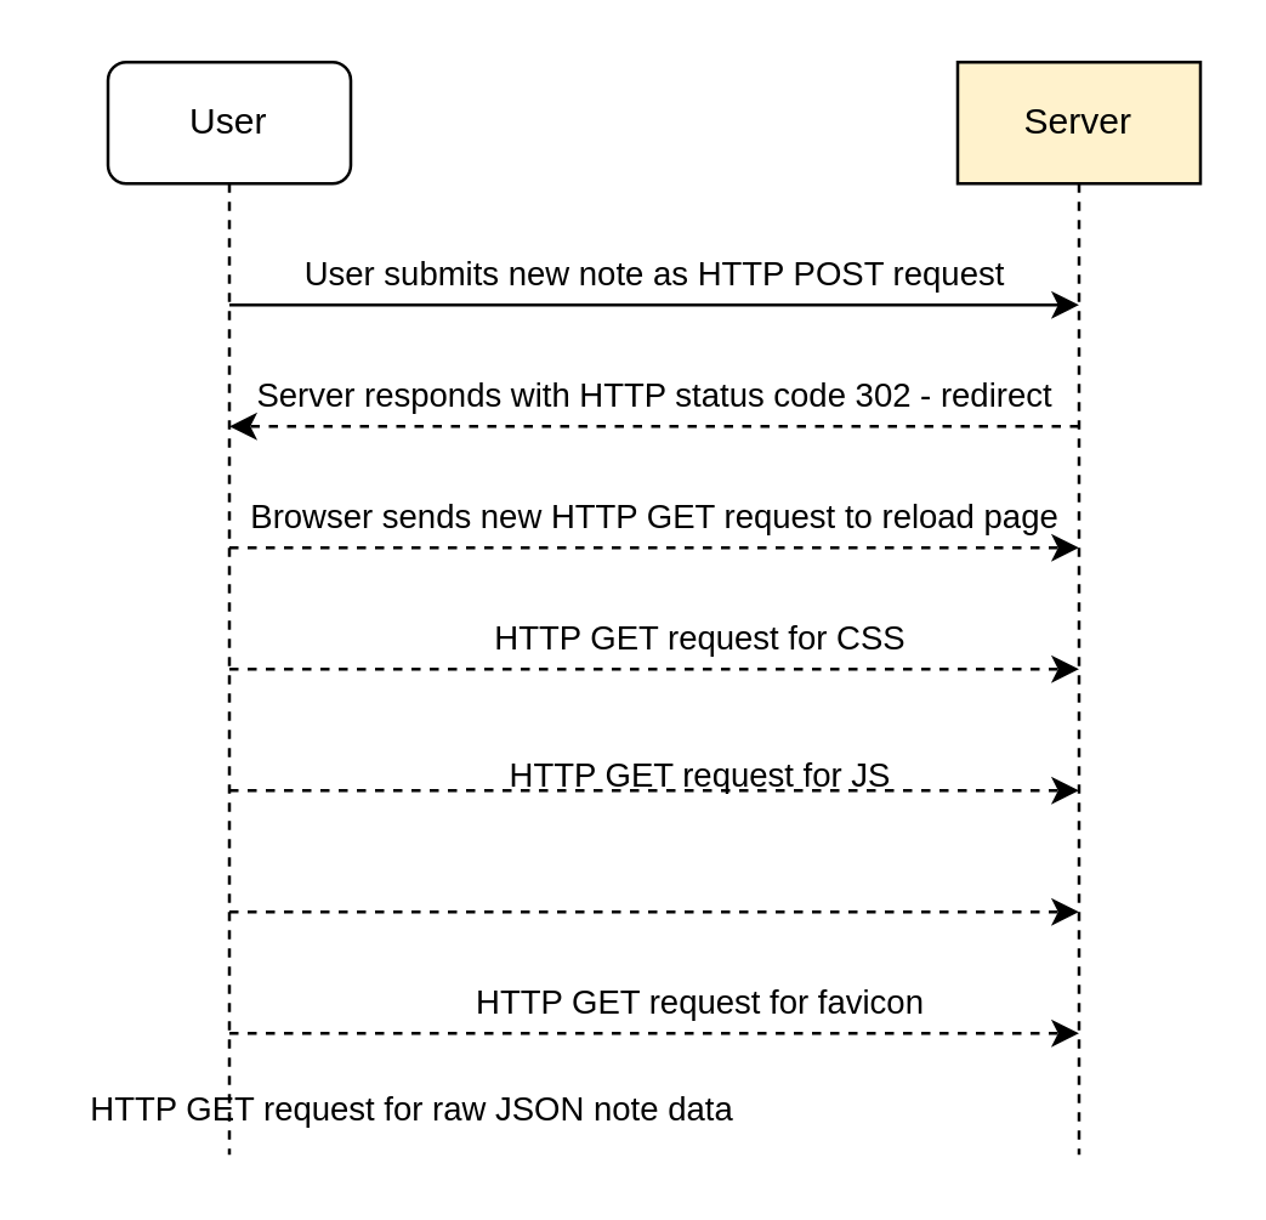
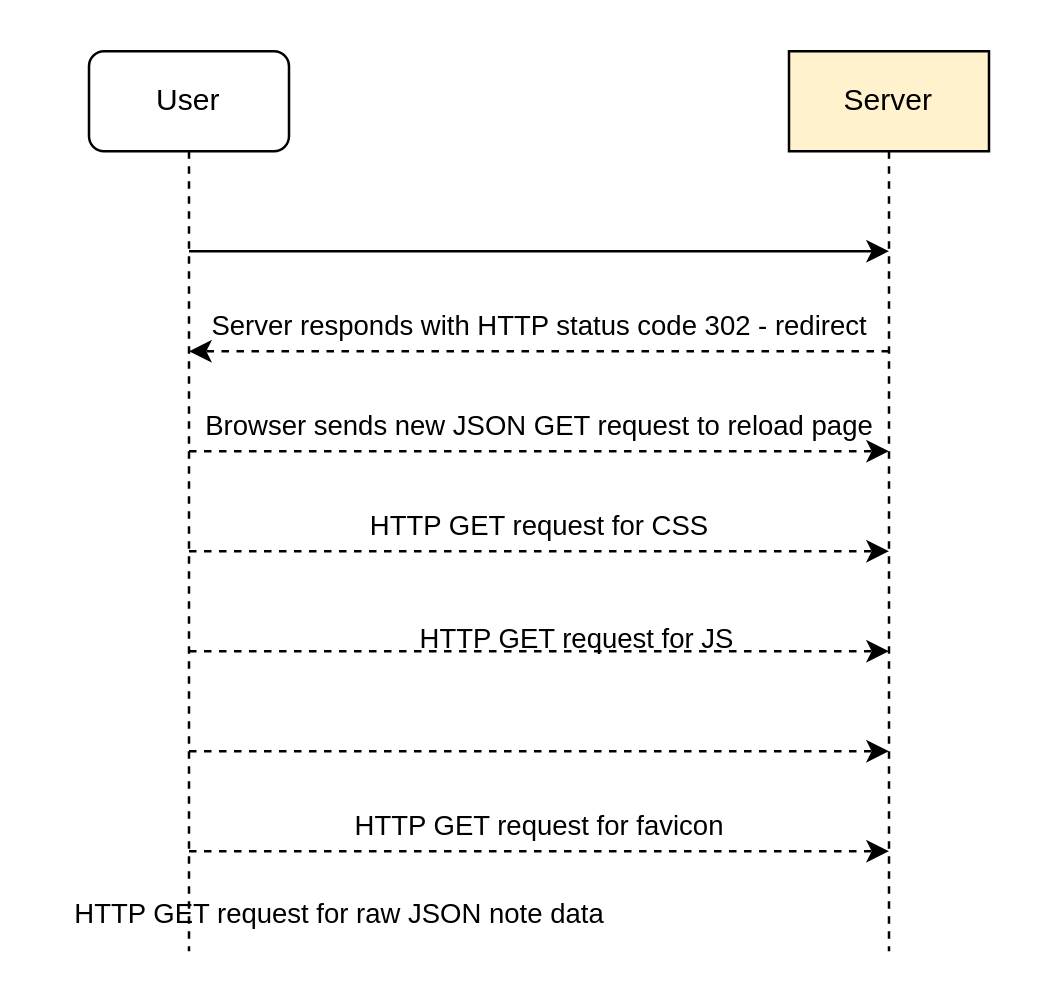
- <mxCell id="9" value="User submits new note as HTTP POST request" style="text;html=1;align=center;verticalAlign=middle;resizable=0;points=[];autosize=1;strokeColor=none;fontSize=11;" vertex="1" parent="1"><mxGeometry x="90" y="80" width="250" height="20" as="geometry" /></mxCell>
- <mxCell id="11" value="Browser sends new HTTP GET request to reload page" style="text;html=1;align=center;verticalAlign=middle;resizable=0;points=[];autosize=1;strokeColor=none;fontSize=11;" vertex="1" parent="1"><mxGeometry x="75" y="160" width="280" height="20" as="geometry" /></mxCell>
+ <mxCell id="11" value="Browser sends new JSON GET request to reload page" style="text;html=1;align=center;verticalAlign=middle;resizable=0;points=[];autosize=1;strokeColor=none;fontSize=11;" vertex="1" parent="1"><mxGeometry x="75" y="160" width="280" height="20" as="geometry" /></mxCell>
- <mxCell id="13" value="HTTP GET request for CSS" style="text;html=1;align=center;verticalAlign=middle;resizable=0;points=[];autosize=1;strokeColor=none;fontSize=11;" vertex="1" parent="1"><mxGeometry x="155" y="200" width="150" height="20" as="geometry" /></mxCell>
+ <mxCell id="13" value="HTTP GET request for CSS" style="text;html=1;align=center;verticalAlign=middle;resizable=0;points=[];autosize=1;strokeColor=none;fontSize=11;" vertex="1" parent="1"><mxGeometry x="140" y="200" width="150" height="20" as="geometry" /></mxCell>
- <mxCell id="19" value="HTTP GET request for favicon" style="text;html=1;align=center;verticalAlign=middle;resizable=0;points=[];autosize=1;strokeColor=none;fontSize=11;" vertex="1" parent="1"><mxGeometry x="150" y="320" width="160" height="20" as="geometry" /></mxCell>
+ <mxCell id="19" value="HTTP GET request for favicon" style="text;html=1;align=center;verticalAlign=middle;resizable=0;points=[];autosize=1;strokeColor=none;fontSize=11;" vertex="1" parent="1"><mxGeometry x="135" y="320" width="160" height="20" as="geometry" /></mxCell>
